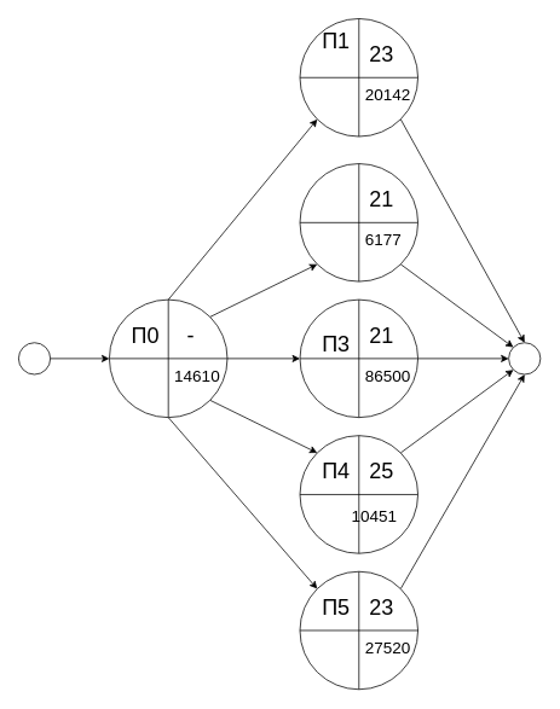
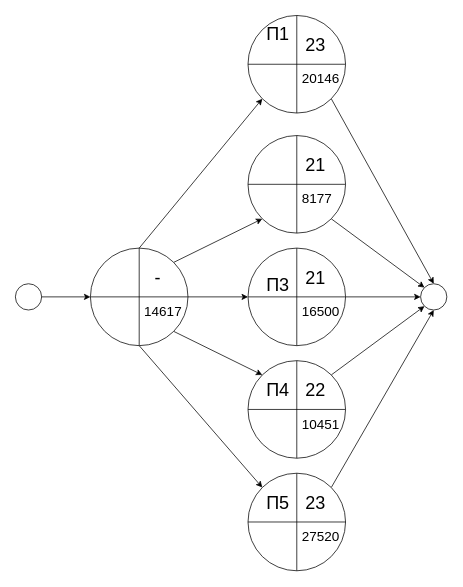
- <mxCell id="36" value="&lt;font style=&quot;font-size: 18px;&quot;&gt;20142&lt;/font&gt;" style="text;html=1;strokeColor=none;fillColor=none;align=left;verticalAlign=middle;whiteSpace=wrap;rounded=0;" vertex="1" parent="1"><mxGeometry x="400" y="90" width="60" height="30" as="geometry" /></mxCell>
+ <mxCell id="36" value="&lt;font style=&quot;font-size: 18px;&quot;&gt;20146&lt;/font&gt;" style="text;html=1;strokeColor=none;fillColor=none;align=left;verticalAlign=middle;whiteSpace=wrap;rounded=0;" vertex="1" parent="1"><mxGeometry x="400" y="90" width="60" height="30" as="geometry" /></mxCell>
- <mxCell id="30" value="&lt;font style=&quot;font-size: 18px;&quot;&gt;6177&lt;/font&gt;" style="text;html=1;strokeColor=none;fillColor=none;align=left;verticalAlign=middle;whiteSpace=wrap;rounded=0;" vertex="1" parent="1"><mxGeometry x="400" y="250" width="60" height="30" as="geometry" /></mxCell>
+ <mxCell id="30" value="&lt;font style=&quot;font-size: 18px;&quot;&gt;8177&lt;/font&gt;" style="text;html=1;strokeColor=none;fillColor=none;align=left;verticalAlign=middle;whiteSpace=wrap;rounded=0;" vertex="1" parent="1"><mxGeometry x="400" y="250" width="60" height="30" as="geometry" /></mxCell>
- <mxCell id="18" value="&lt;span style=&quot;font-size: 24px;&quot;&gt;П0&lt;/span&gt;" style="text;html=1;strokeColor=none;fillColor=none;align=center;verticalAlign=middle;whiteSpace=wrap;rounded=0;" vertex="1" parent="1"><mxGeometry x="140" y="350" width="40" height="40" as="geometry" /></mxCell>
- <mxCell id="19" value="&lt;font style=&quot;font-size: 18px;&quot;&gt;14610&lt;/font&gt;" style="text;html=1;strokeColor=none;fillColor=none;align=left;verticalAlign=middle;whiteSpace=wrap;rounded=0;" vertex="1" parent="1"><mxGeometry x="190" y="400" width="60" height="30" as="geometry" /></mxCell>
+ <mxCell id="19" value="&lt;font style=&quot;font-size: 18px;&quot;&gt;14617&lt;/font&gt;" style="text;html=1;strokeColor=none;fillColor=none;align=left;verticalAlign=middle;whiteSpace=wrap;rounded=0;" vertex="1" parent="1"><mxGeometry x="190" y="400" width="60" height="30" as="geometry" /></mxCell>
- <mxCell id="25" value="&lt;font style=&quot;font-size: 18px;&quot;&gt;86500&lt;/font&gt;" style="text;html=1;strokeColor=none;fillColor=none;align=left;verticalAlign=middle;whiteSpace=wrap;rounded=0;" vertex="1" parent="1"><mxGeometry x="400" y="400" width="60" height="30" as="geometry" /></mxCell>
+ <mxCell id="25" value="&lt;font style=&quot;font-size: 18px;&quot;&gt;16500&lt;/font&gt;" style="text;html=1;strokeColor=none;fillColor=none;align=left;verticalAlign=middle;whiteSpace=wrap;rounded=0;" vertex="1" parent="1"><mxGeometry x="400" y="400" width="60" height="30" as="geometry" /></mxCell>
- <mxCell id="43" value="&lt;span style=&quot;font-size: 24px;&quot;&gt;25&lt;/span&gt;" style="text;html=1;strokeColor=none;fillColor=none;align=center;verticalAlign=middle;whiteSpace=wrap;rounded=0;" vertex="1" parent="1"><mxGeometry x="400" y="500" width="40" height="40" as="geometry" /></mxCell>
+ <mxCell id="43" value="&lt;span style=&quot;font-size: 24px;&quot;&gt;22&lt;/span&gt;" style="text;html=1;strokeColor=none;fillColor=none;align=center;verticalAlign=middle;whiteSpace=wrap;rounded=0;" vertex="1" parent="1"><mxGeometry x="400" y="500" width="40" height="40" as="geometry" /></mxCell>
- <mxCell id="42" value="&lt;font style=&quot;font-size: 18px;&quot;&gt;10451&lt;/font&gt;" style="text;html=1;strokeColor=none;fillColor=none;align=left;verticalAlign=middle;whiteSpace=wrap;rounded=0;" vertex="1" parent="1"><mxGeometry x="385" y="555" width="60" height="30" as="geometry" /></mxCell>
+ <mxCell id="42" value="&lt;font style=&quot;font-size: 18px;&quot;&gt;10451&lt;/font&gt;" style="text;html=1;strokeColor=none;fillColor=none;align=left;verticalAlign=middle;whiteSpace=wrap;rounded=0;" vertex="1" parent="1"><mxGeometry x="400" y="550" width="60" height="30" as="geometry" /></mxCell>
